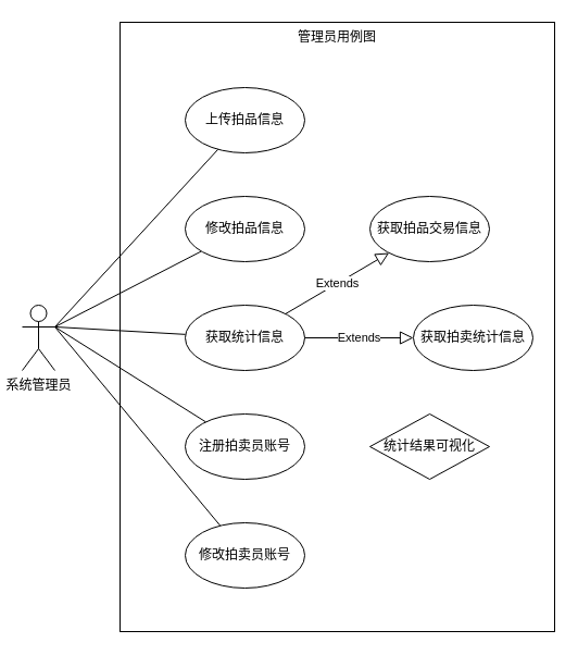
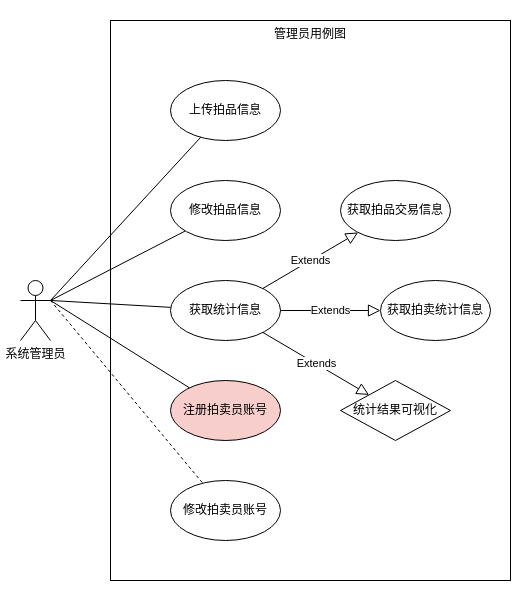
+ <mxCell id="19" value="Extends" style="endArrow=block;endSize=10;endFill=0;html=1;rounded=0;jumpSize=6;" edge="1" parent="1" source="9" target="16"><mxGeometry width="160" relative="1" as="geometry"><mxPoint x="-10" y="490" as="sourcePoint" /><mxPoint x="150" y="490" as="targetPoint" /></mxGeometry></mxCell>
- <mxCell id="7" style="edgeStyle=none;rounded=0;orthogonalLoop=1;jettySize=auto;html=1;exitX=1;exitY=0.333;exitDx=0;exitDy=0;exitPerimeter=0;endArrow=none;endFill=0;" edge="1" parent="1" source="8" target="11"><mxGeometry relative="1" as="geometry" /></mxCell>
+ <mxCell id="7" style="edgeStyle=none;rounded=0;orthogonalLoop=1;jettySize=auto;html=1;exitX=1;exitY=0.333;exitDx=0;exitDy=0;exitPerimeter=0;endArrow=none;endFill=0;dashed=1;" edge="1" parent="1" source="8" target="11"><mxGeometry relative="1" as="geometry" /></mxCell>
- <mxCell id="10" value="注册拍卖员账号" style="ellipse;whiteSpace=wrap;html=1;" vertex="1" parent="1"><mxGeometry x="170" y="380" width="110" height="60" as="geometry" /></mxCell>
+ <mxCell id="10" value="注册拍卖员账号" style="ellipse;whiteSpace=wrap;html=1;fillColor=#f8cecc;" vertex="1" parent="1"><mxGeometry x="170" y="380" width="110" height="60" as="geometry" /></mxCell>
